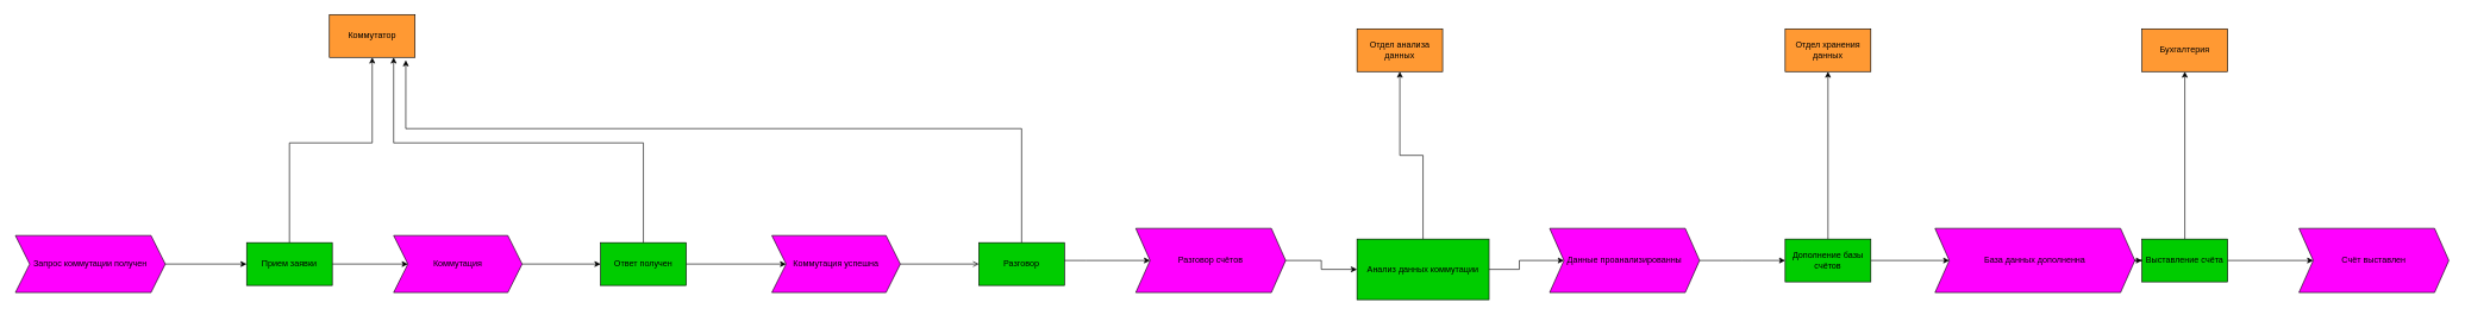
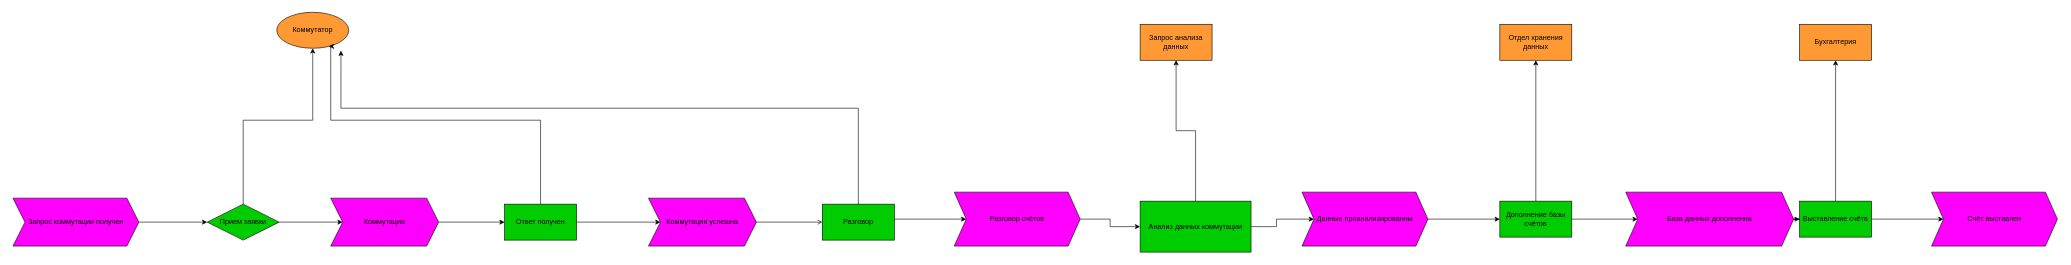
- <mxCell id="7" value="Коммутатор" style="rounded=0;whiteSpace=wrap;html=1;fillColor=#FF9933;" vertex="1" parent="1"><mxGeometry x="460" y="20" width="120" height="60" as="geometry" /></mxCell>
+ <mxCell id="7" value="Коммутатор" style="ellipse;whiteSpace=wrap;html=1;fillColor=#FF9933;" vertex="1" parent="1"><mxGeometry x="460" y="20" width="120" height="60" as="geometry" /></mxCell>
- <mxCell id="20" value="Отдел анализа&lt;br&gt;данных" style="rounded=0;whiteSpace=wrap;html=1;fillColor=#FF9933;" vertex="1" parent="1"><mxGeometry x="1900" y="40" width="120" height="60" as="geometry" /></mxCell>
+ <mxCell id="20" value="Запрос анализа&lt;br&gt;данных" style="rounded=0;whiteSpace=wrap;html=1;fillColor=#FF9933;" vertex="1" parent="1"><mxGeometry x="1900" y="40" width="120" height="60" as="geometry" /></mxCell>
- <mxCell id="6" value="Прием заявки" style="rounded=0;whiteSpace=wrap;html=1;fillColor=#00CC00;" vertex="1" parent="1"><mxGeometry x="344" y="340" width="120" height="60" as="geometry" /></mxCell>
+ <mxCell id="6" value="Прием заявки" style="rhombus;whiteSpace=wrap;html=1;fillColor=#00CC00;" vertex="1" parent="1"><mxGeometry x="344" y="340" width="120" height="60" as="geometry" /></mxCell>
